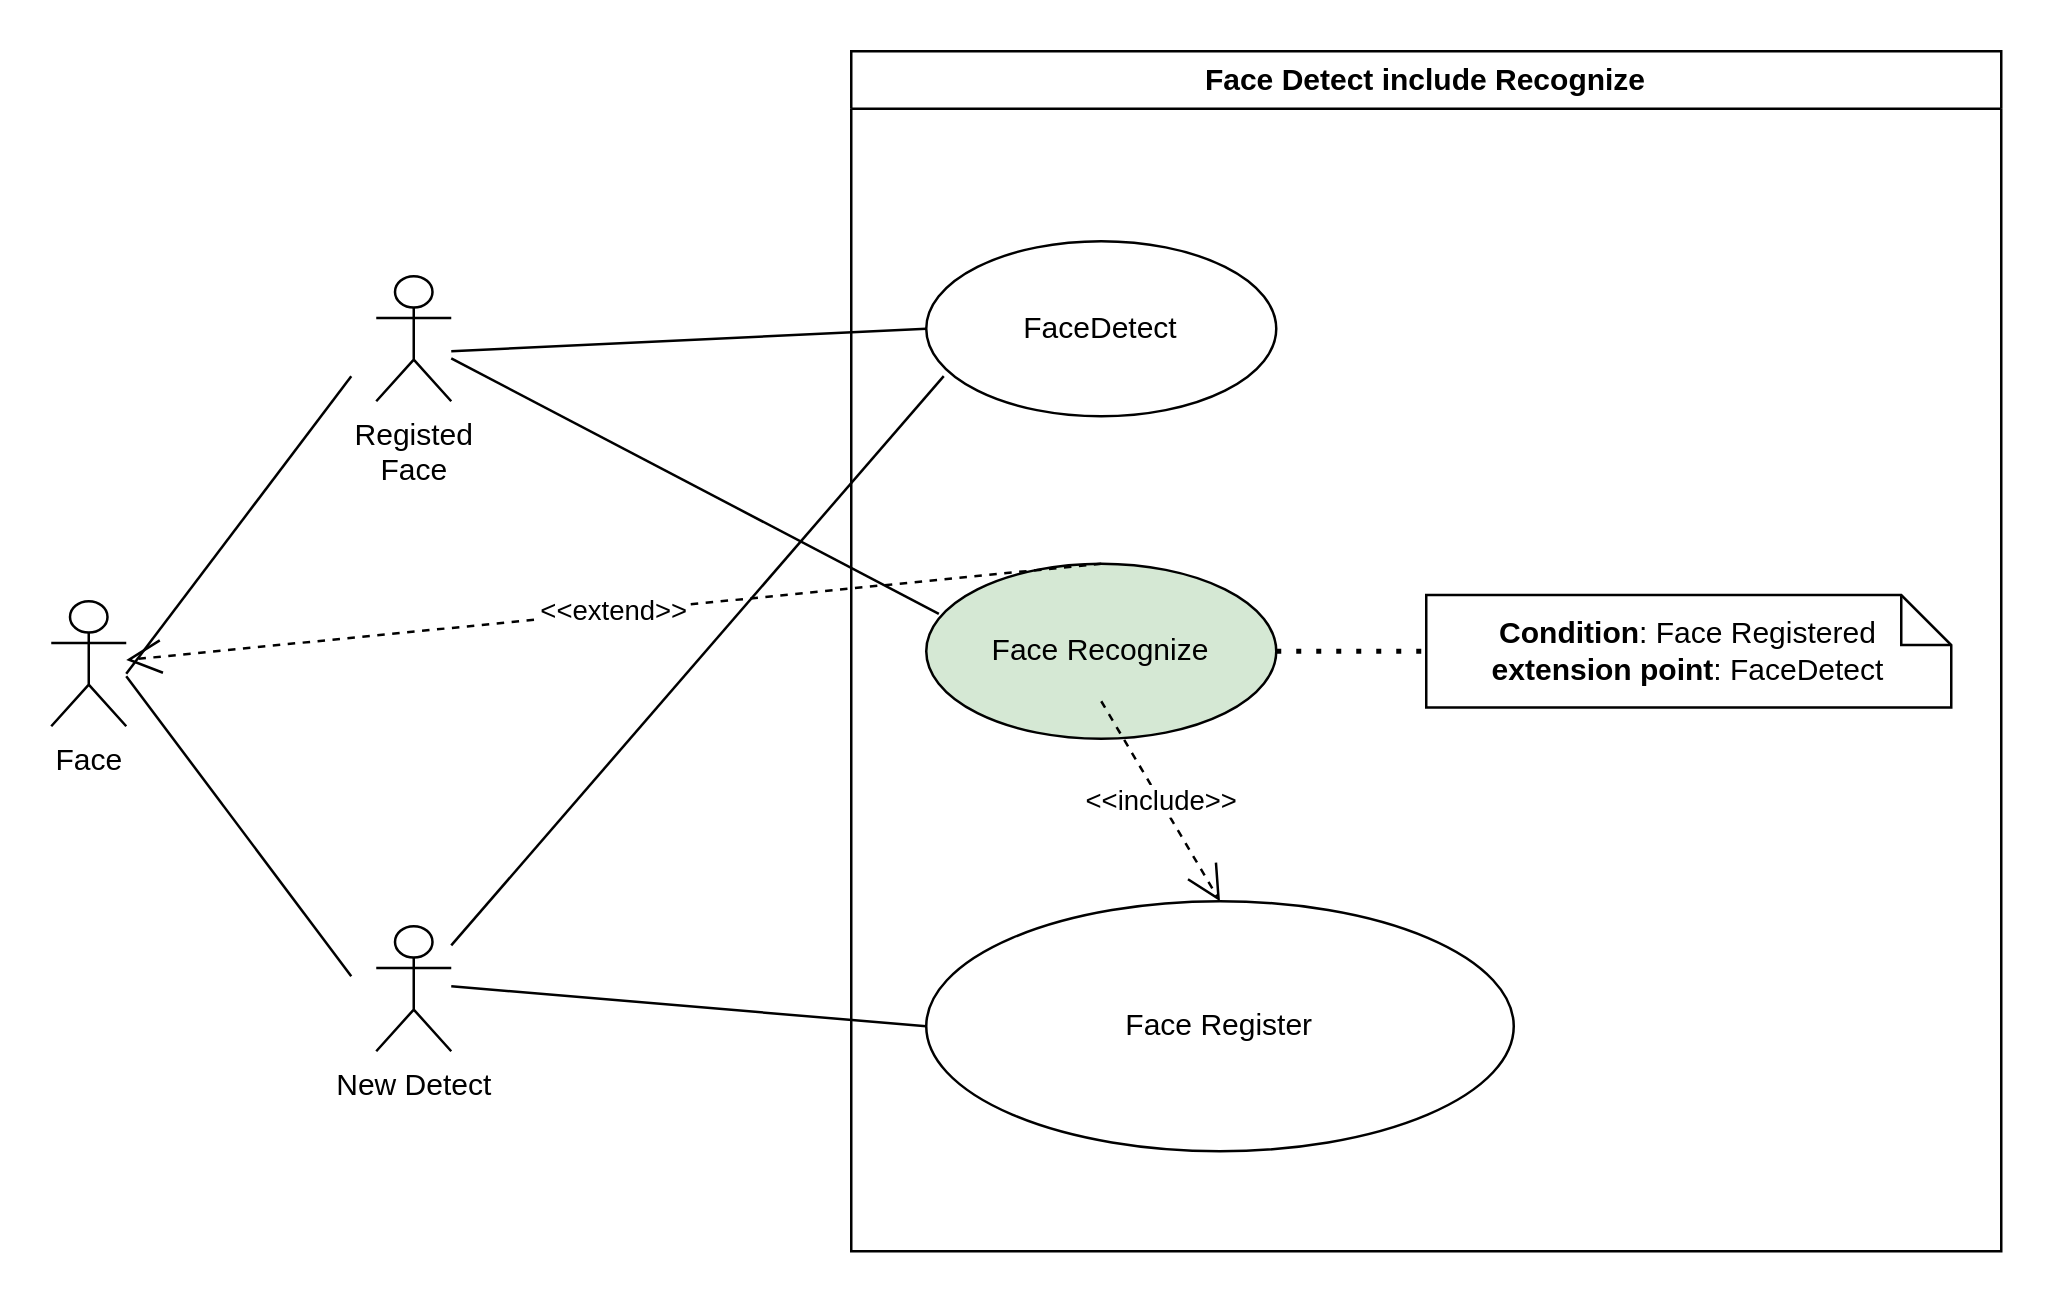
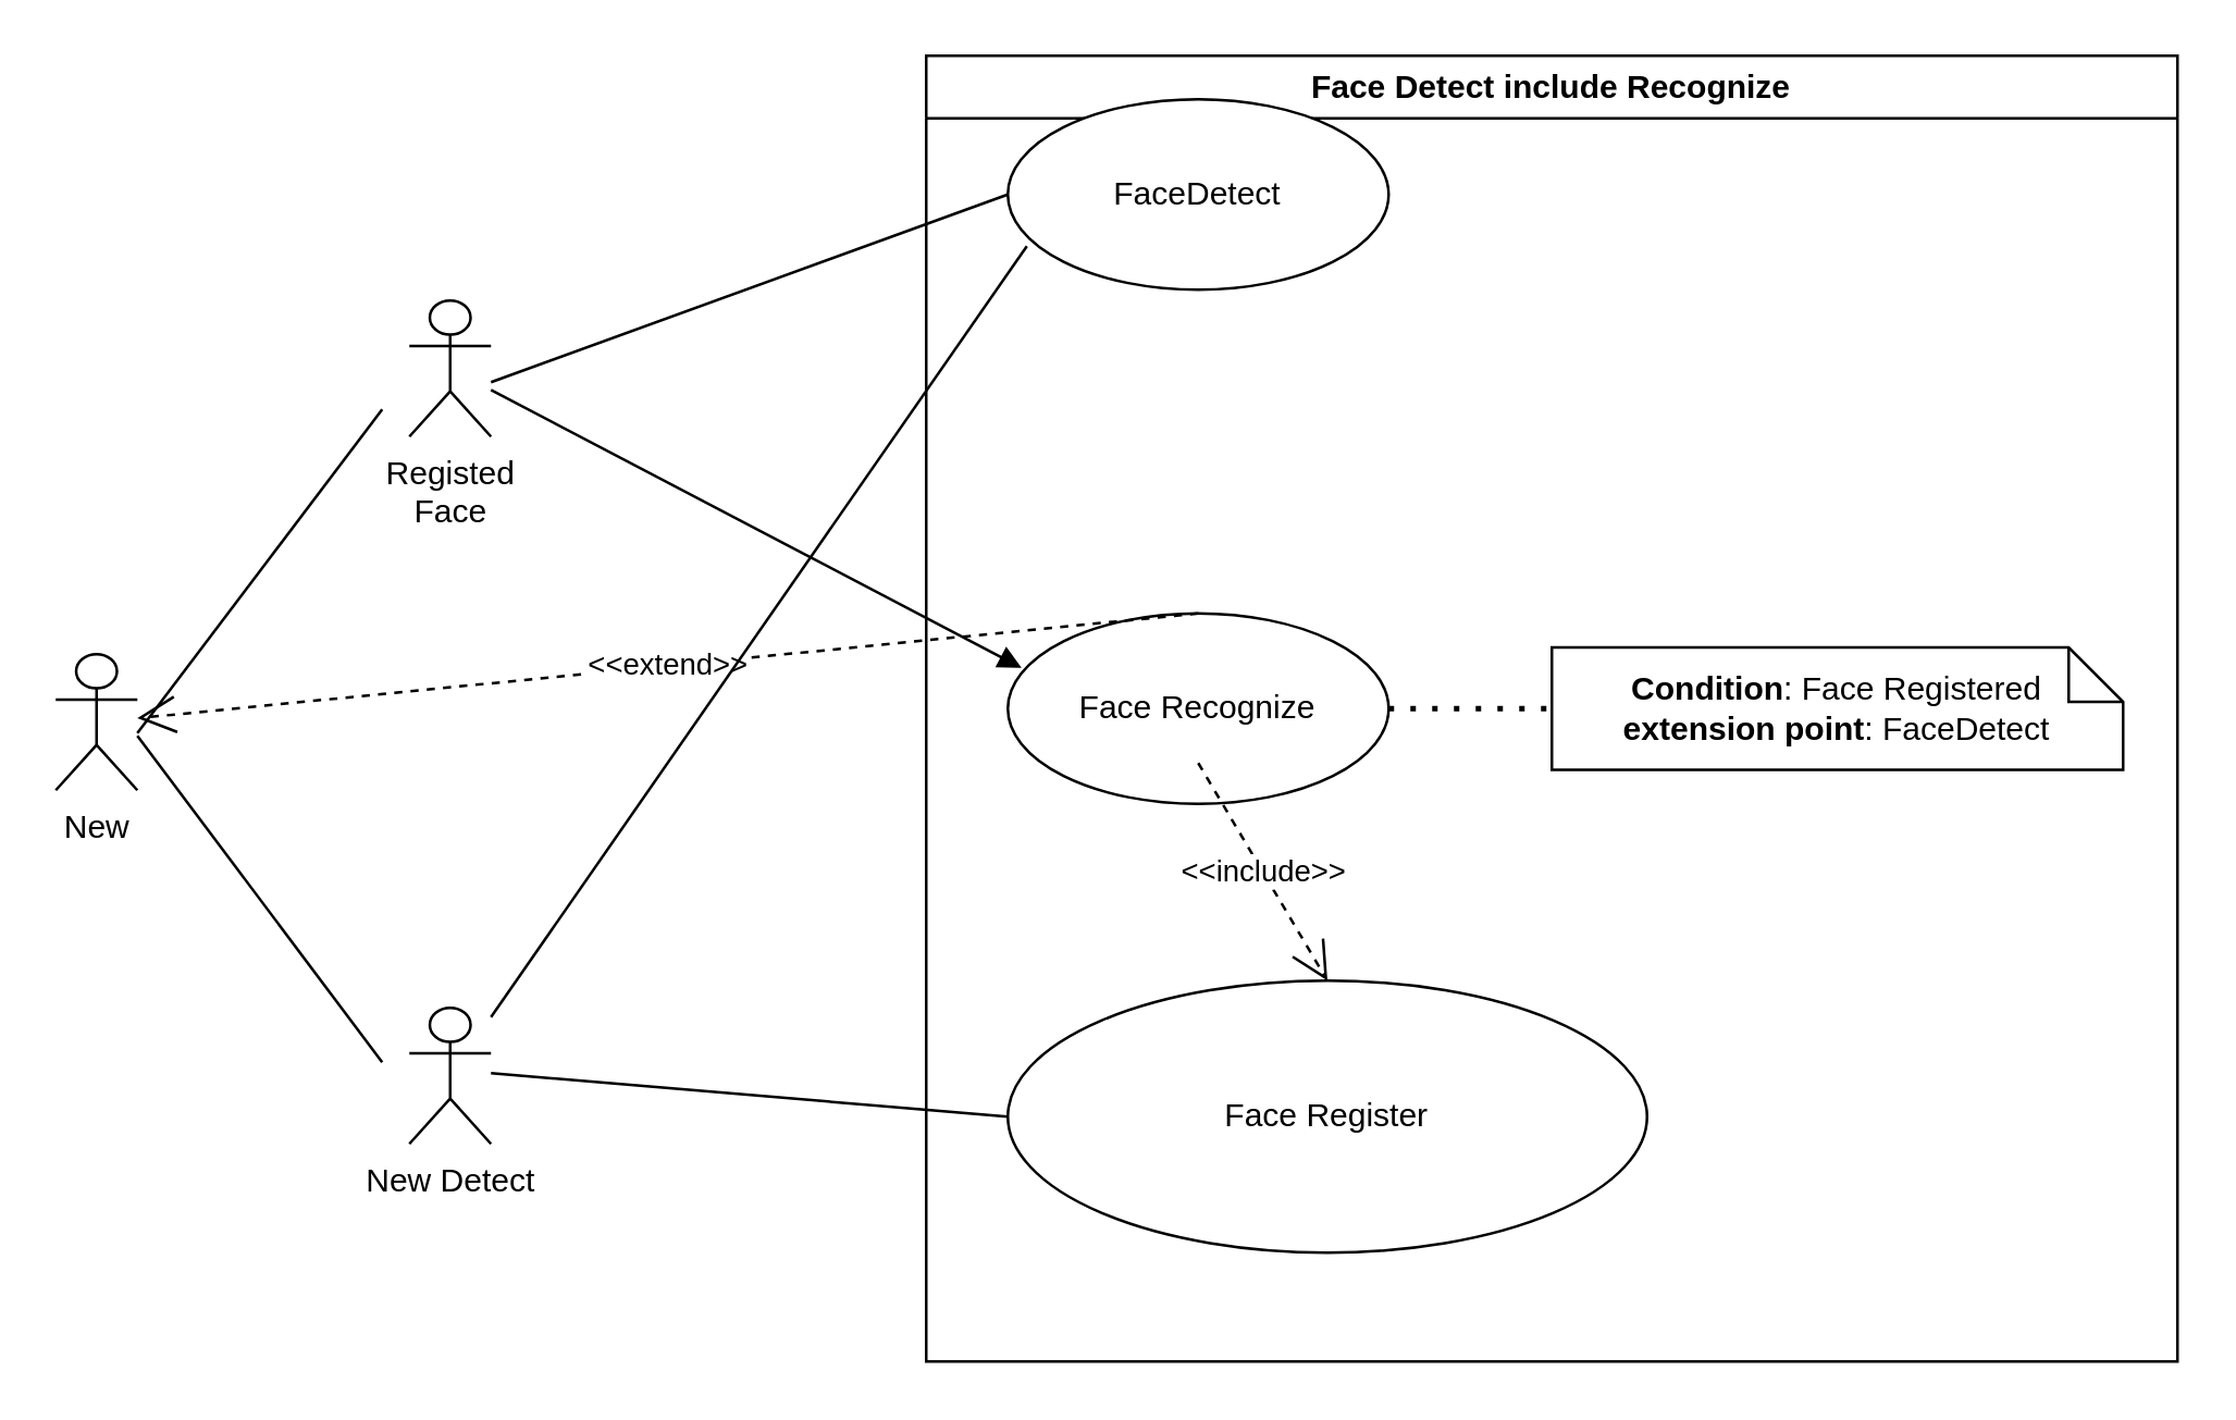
- <mxCell id="3" value="FaceDetect" style="ellipse;whiteSpace=wrap;html=1;" vertex="1" parent="2"><mxGeometry x="30" y="76" width="140" height="70" as="geometry" /></mxCell>
+ <mxCell id="3" value="FaceDetect" style="ellipse;whiteSpace=wrap;html=1;" vertex="1" parent="2"><mxGeometry x="30" y="16" width="140" height="70" as="geometry" /></mxCell>
- <mxCell id="16" value="" style="endArrow=none;html=1;rounded=0;entryX=0.036;entryY=0.286;entryDx=0;entryDy=0;entryPerimeter=0;" edge="1" parent="1" source="11" target="4"><mxGeometry width="50" height="50" relative="1" as="geometry"><mxPoint x="190" y="160" as="sourcePoint" /><mxPoint x="380.98" y="211.98" as="targetPoint" /></mxGeometry></mxCell>
+ <mxCell id="16" value="" style="endArrow=block;html=1;rounded=0;entryX=0.036;entryY=0.286;entryDx=0;entryDy=0;entryPerimeter=0;" edge="1" parent="1" source="11" target="4"><mxGeometry width="50" height="50" relative="1" as="geometry"><mxPoint x="190" y="160" as="sourcePoint" /><mxPoint x="380.98" y="211.98" as="targetPoint" /></mxGeometry></mxCell>
- <mxCell id="4" value="Face Recognize" style="ellipse;whiteSpace=wrap;html=1;fillColor=#d5e8d4;" vertex="1" parent="2"><mxGeometry x="30" y="205" width="140" height="70" as="geometry" /></mxCell>
+ <mxCell id="4" value="Face Recognize" style="ellipse;whiteSpace=wrap;html=1;" vertex="1" parent="2"><mxGeometry x="30" y="205" width="140" height="70" as="geometry" /></mxCell>
- <mxCell id="9" value="Face&lt;div&gt;&lt;br&gt;&lt;/div&gt;" style="shape=umlActor;verticalLabelPosition=bottom;verticalAlign=top;html=1;" vertex="1" parent="1"><mxGeometry x="20" y="240" width="30" height="50" as="geometry" /></mxCell>
+ <mxCell id="9" value="New&lt;div&gt;&lt;br&gt;&lt;/div&gt;" style="shape=umlActor;verticalLabelPosition=bottom;verticalAlign=top;html=1;" vertex="1" parent="1"><mxGeometry x="20" y="240" width="30" height="50" as="geometry" /></mxCell>
